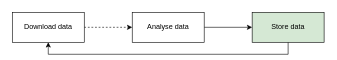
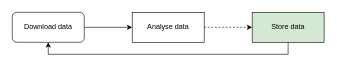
- <mxCell id="3" value="Download data" style="rounded=0;whiteSpace=wrap;html=1;" vertex="1" parent="1"><mxGeometry x="20" y="20" width="120" height="50" as="geometry" /></mxCell>
+ <mxCell id="3" value="Download data" style="whiteSpace=wrap;html=1;rounded=1;" vertex="1" parent="1"><mxGeometry x="20" y="20" width="120" height="50" as="geometry" /></mxCell>
- <mxCell id="2" value="" style="edgeStyle=orthogonalEdgeStyle;rounded=0;orthogonalLoop=1;jettySize=auto;html=1;dashed=1;" edge="1" parent="1" source="3" target="5"><mxGeometry relative="1" as="geometry" /></mxCell>
+ <mxCell id="2" value="" style="edgeStyle=orthogonalEdgeStyle;rounded=0;orthogonalLoop=1;jettySize=auto;html=1;" edge="1" parent="1" source="3" target="5"><mxGeometry relative="1" as="geometry" /></mxCell>
- <mxCell id="4" value="" style="edgeStyle=orthogonalEdgeStyle;rounded=0;orthogonalLoop=1;jettySize=auto;html=1;" edge="1" parent="1" source="5" target="7"><mxGeometry relative="1" as="geometry" /></mxCell>
+ <mxCell id="4" value="" style="edgeStyle=orthogonalEdgeStyle;rounded=0;orthogonalLoop=1;jettySize=auto;html=1;dashed=1;" edge="1" parent="1" source="5" target="7"><mxGeometry relative="1" as="geometry" /></mxCell>
